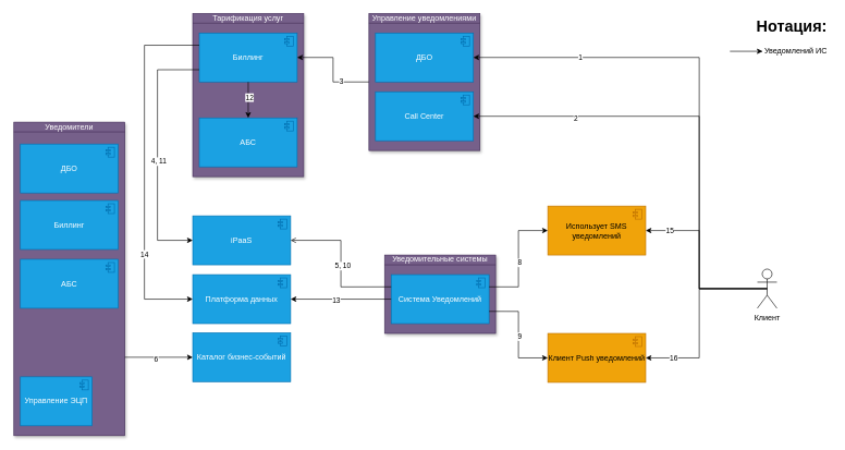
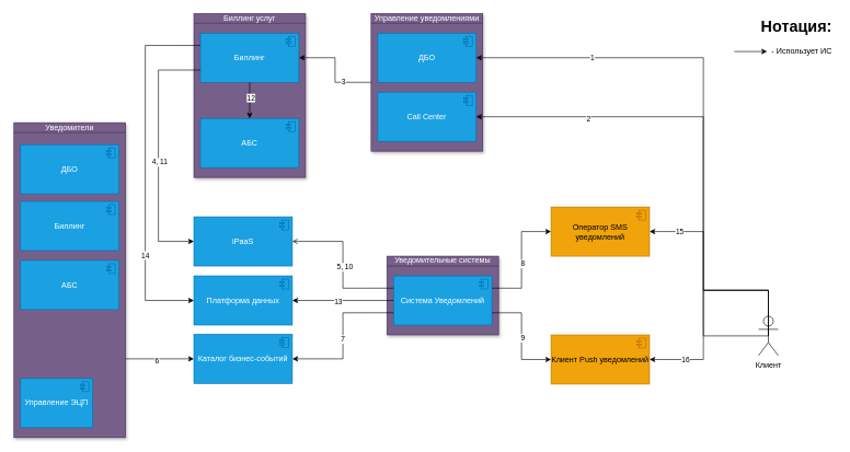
- <mxCell id="16" value="Тарификация услуг" style="html=1;outlineConnect=0;whiteSpace=wrap;fillColor=#76608a;shape=mxgraph.archimate3.businessObject;overflow=fill;shadow=1;fontColor=#ffffff;strokeColor=#432D57;" parent="1" vertex="1"><mxGeometry x="294" y="20" width="170" height="250" as="geometry" /></mxCell>
+ <mxCell id="16" value="Биллинг услуг" style="html=1;outlineConnect=0;whiteSpace=wrap;fillColor=#76608a;shape=mxgraph.archimate3.businessObject;overflow=fill;shadow=1;fontColor=#ffffff;strokeColor=#432D57;" parent="1" vertex="1"><mxGeometry x="294" y="20" width="170" height="250" as="geometry" /></mxCell>
- <mxCell id="14" value="&lt;h1 style=&quot;text-align: left;&quot;&gt;Нотация:&lt;/h1&gt;&lt;p style=&quot;&quot;&gt;&amp;nbsp;- Уведомлений ИС&lt;/p&gt;" style="text;html=1;strokeColor=none;fillColor=none;spacing=5;spacingTop=-20;whiteSpace=wrap;overflow=hidden;rounded=0;align=right;" parent="1" vertex="1"><mxGeometry x="1104" y="20" width="167" height="86.5" as="geometry" /></mxCell>
+ <mxCell id="14" value="&lt;h1 style=&quot;text-align: left;&quot;&gt;Нотация:&lt;/h1&gt;&lt;p style=&quot;&quot;&gt;&amp;nbsp;- Использует ИС&lt;/p&gt;" style="text;html=1;strokeColor=none;fillColor=none;spacing=5;spacingTop=-20;whiteSpace=wrap;overflow=hidden;rounded=0;align=right;" parent="1" vertex="1"><mxGeometry x="1104" y="20" width="167" height="86.5" as="geometry" /></mxCell>
- <mxCell id="22" value="Использует SMS уведомлений" style="html=1;outlineConnect=0;whiteSpace=wrap;fillColor=#f0a30a;shape=mxgraph.archimate3.application;appType=comp;archiType=square;fontColor=#000000;strokeColor=#BD7000;" vertex="1" parent="1"><mxGeometry x="838" y="315" width="150" height="75" as="geometry" /></mxCell>
+ <mxCell id="22" value="Оператор SMS уведомлений" style="html=1;outlineConnect=0;whiteSpace=wrap;fillColor=#f0a30a;shape=mxgraph.archimate3.application;appType=comp;archiType=square;fontColor=#000000;strokeColor=#BD7000;" vertex="1" parent="1"><mxGeometry x="838" y="315" width="150" height="75" as="geometry" /></mxCell>
- <mxCell id="42" value="Клиент" style="shape=umlActor;verticalLabelPosition=bottom;verticalAlign=top;html=1;outlineConnect=0;" vertex="1" parent="1"><mxGeometry x="1159" y="411.5" width="30" height="60" as="geometry" /></mxCell>
+ <mxCell id="42" value="Клиент" style="shape=umlActor;verticalLabelPosition=bottom;verticalAlign=top;html=1;outlineConnect=0;" vertex="1" parent="1"><mxGeometry x="1154" y="481.5" width="30" height="60" as="geometry" /></mxCell>
+ <mxCell id="30" value="" style="endArrow=classic;html=1;rounded=0;exitX=0;exitY=0.75;exitDx=0;exitDy=0;exitPerimeter=0;entryX=1;entryY=0.5;entryDx=0;entryDy=0;entryPerimeter=0;edgeStyle=orthogonalEdgeStyle;" edge="1" parent="1" source="5" target="7"><mxGeometry width="50" height="50" relative="1" as="geometry"><mxPoint x="520" y="730" as="sourcePoint" /><mxPoint x="570" y="680" as="targetPoint" /></mxGeometry></mxCell>
+ <mxCell id="31" value="7" style="edgeLabel;html=1;align=center;verticalAlign=middle;resizable=0;points=[];" vertex="1" connectable="0" parent="30"><mxGeometry x="0.043" y="-1" relative="1" as="geometry"><mxPoint as="offset" /></mxGeometry></mxCell>
